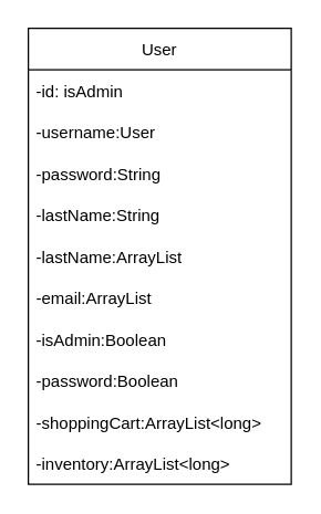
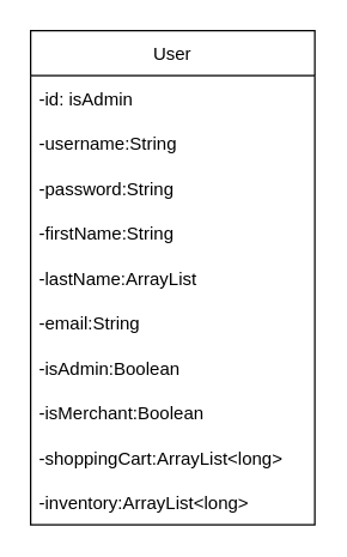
- <mxCell id="4" value="-username:User" style="text;strokeColor=none;fillColor=none;align=left;verticalAlign=middle;spacingLeft=4;spacingRight=4;overflow=hidden;points=[[0,0.5],[1,0.5]];portConstraint=eastwest;rotatable=0;" vertex="1" parent="2"><mxGeometry y="60" width="190" height="30" as="geometry" /></mxCell>
+ <mxCell id="4" value="-username:String" style="text;strokeColor=none;fillColor=none;align=left;verticalAlign=middle;spacingLeft=4;spacingRight=4;overflow=hidden;points=[[0,0.5],[1,0.5]];portConstraint=eastwest;rotatable=0;" vertex="1" parent="2"><mxGeometry y="60" width="190" height="30" as="geometry" /></mxCell>
- <mxCell id="6" value="-lastName:String" style="text;strokeColor=none;fillColor=none;align=left;verticalAlign=middle;spacingLeft=4;spacingRight=4;overflow=hidden;points=[[0,0.5],[1,0.5]];portConstraint=eastwest;rotatable=0;" vertex="1" parent="2"><mxGeometry y="120" width="190" height="30" as="geometry" /></mxCell>
+ <mxCell id="6" value="-firstName:String" style="text;strokeColor=none;fillColor=none;align=left;verticalAlign=middle;spacingLeft=4;spacingRight=4;overflow=hidden;points=[[0,0.5],[1,0.5]];portConstraint=eastwest;rotatable=0;" vertex="1" parent="2"><mxGeometry y="120" width="190" height="30" as="geometry" /></mxCell>
- <mxCell id="8" value="-email:ArrayList" style="text;strokeColor=none;fillColor=none;align=left;verticalAlign=middle;spacingLeft=4;spacingRight=4;overflow=hidden;points=[[0,0.5],[1,0.5]];portConstraint=eastwest;rotatable=0;" vertex="1" parent="2"><mxGeometry y="180" width="190" height="30" as="geometry" /></mxCell>
+ <mxCell id="8" value="-email:String" style="text;strokeColor=none;fillColor=none;align=left;verticalAlign=middle;spacingLeft=4;spacingRight=4;overflow=hidden;points=[[0,0.5],[1,0.5]];portConstraint=eastwest;rotatable=0;" vertex="1" parent="2"><mxGeometry y="180" width="190" height="30" as="geometry" /></mxCell>
- <mxCell id="10" value="-password:Boolean" style="text;strokeColor=none;fillColor=none;align=left;verticalAlign=middle;spacingLeft=4;spacingRight=4;overflow=hidden;points=[[0,0.5],[1,0.5]];portConstraint=eastwest;rotatable=0;" vertex="1" parent="2"><mxGeometry y="240" width="190" height="30" as="geometry" /></mxCell>
+ <mxCell id="10" value="-isMerchant:Boolean" style="text;strokeColor=none;fillColor=none;align=left;verticalAlign=middle;spacingLeft=4;spacingRight=4;overflow=hidden;points=[[0,0.5],[1,0.5]];portConstraint=eastwest;rotatable=0;" vertex="1" parent="2"><mxGeometry y="240" width="190" height="30" as="geometry" /></mxCell>
